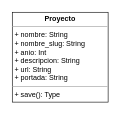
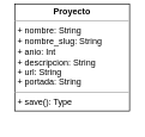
- <mxCell id="2" value="&lt;p style=&quot;margin:0px;margin-top:4px;text-align:center;&quot;&gt;&lt;b&gt;Proyecto&lt;/b&gt;&lt;/p&gt;&lt;hr size=&quot;1&quot;&gt;&lt;p style=&quot;margin:0px;margin-left:4px;&quot;&gt;+ nombre: String&lt;/p&gt;&lt;p style=&quot;margin:0px;margin-left:4px;&quot;&gt;+ nombre_slug: String&lt;br&gt;&lt;/p&gt;&lt;p style=&quot;margin:0px;margin-left:4px;&quot;&gt;+ anio: Int&lt;br&gt;&lt;/p&gt;&lt;p style=&quot;margin:0px;margin-left:4px;&quot;&gt;+ descripcion: String&lt;br&gt;&lt;/p&gt;&lt;p style=&quot;margin:0px;margin-left:4px;&quot;&gt;+ url: String&lt;br&gt;&lt;/p&gt;&lt;p style=&quot;margin:0px;margin-left:4px;&quot;&gt;+ portada: String&lt;/p&gt;&lt;hr size=&quot;1&quot;&gt;&lt;p style=&quot;margin:0px;margin-left:4px;&quot;&gt;+ save(): Type&lt;/p&gt;" style="verticalAlign=top;align=left;overflow=fill;fontSize=12;fontFamily=Helvetica;html=1;" vertex="1" parent="1"><mxGeometry x="20" y="20" width="160" height="150" as="geometry" /></mxCell>
+ <mxCell id="2" value="&lt;p style=&quot;margin:0px;margin-top:4px;text-align:center;&quot;&gt;&lt;b&gt;Proyecto&lt;/b&gt;&lt;/p&gt;&lt;hr size=&quot;1&quot;&gt;&lt;p style=&quot;margin:0px;margin-left:4px;&quot;&gt;+ nombre: String&lt;/p&gt;&lt;p style=&quot;margin:0px;margin-left:4px;&quot;&gt;+ nombre_slug: String&lt;br&gt;&lt;/p&gt;&lt;p style=&quot;margin:0px;margin-left:4px;&quot;&gt;+ anio: Int&lt;br&gt;&lt;/p&gt;&lt;p style=&quot;margin:0px;margin-left:4px;&quot;&gt;+ descripcion: String&lt;br&gt;&lt;/p&gt;&lt;p style=&quot;margin:0px;margin-left:4px;&quot;&gt;+ url: String&lt;br&gt;&lt;/p&gt;&lt;p style=&quot;margin:0px;margin-left:4px;&quot;&gt;+ portada: String&lt;/p&gt;&lt;hr size=&quot;1&quot;&gt;&lt;p style=&quot;margin:0px;margin-left:4px;&quot;&gt;+ save(): Type&lt;/p&gt;" style="verticalAlign=top;align=left;overflow=fill;fontSize=12;fontFamily=Helvetica;html=1;" vertex="1" parent="1"><mxGeometry x="20" y="5" width="160" height="150" as="geometry" /></mxCell>
